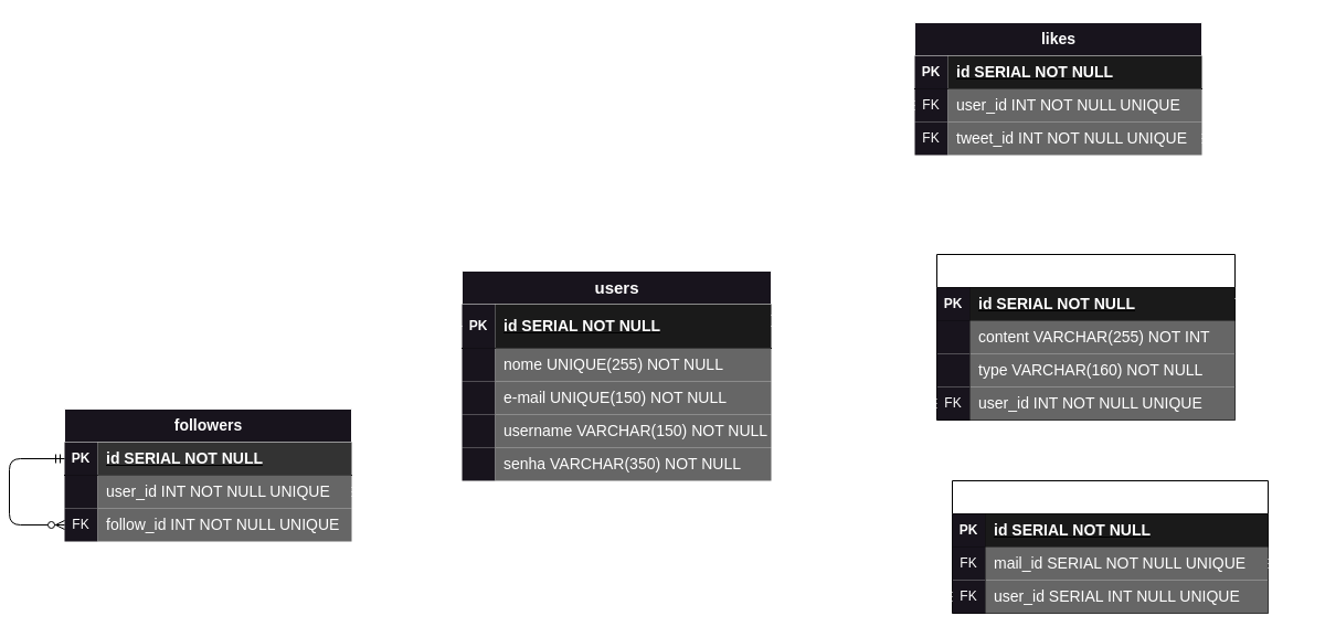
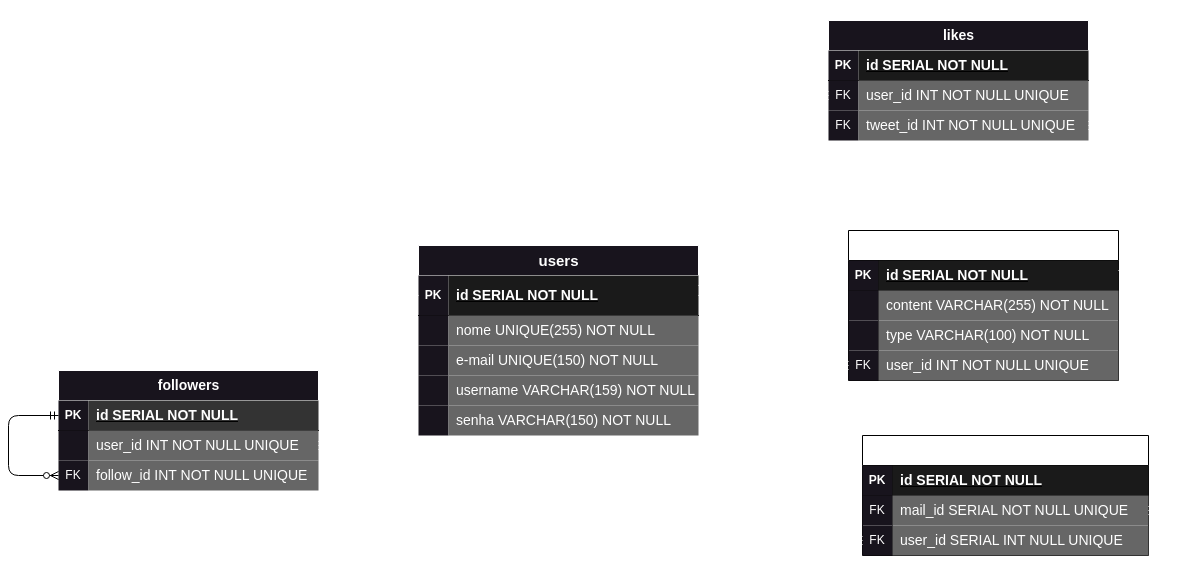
- <mxCell id="24" value="&lt;font color=&quot;#ffffff&quot; style=&quot;font-size: 14px;&quot;&gt;content VARCHAR(255) NOT INT&lt;/font&gt;" style="shape=partialRectangle;connectable=0;fillColor=#666666;top=0;left=0;bottom=0;right=0;align=left;spacingLeft=6;overflow=hidden;whiteSpace=wrap;html=1;" parent="22" vertex="1"><mxGeometry x="30" width="240" height="30" as="geometry"><mxRectangle width="240" height="30" as="alternateBounds" /></mxGeometry></mxCell>
+ <mxCell id="24" value="&lt;font color=&quot;#ffffff&quot; style=&quot;font-size: 14px;&quot;&gt;content VARCHAR(255) NOT NULL&lt;/font&gt;" style="shape=partialRectangle;connectable=0;fillColor=#666666;top=0;left=0;bottom=0;right=0;align=left;spacingLeft=6;overflow=hidden;whiteSpace=wrap;html=1;" parent="22" vertex="1"><mxGeometry x="30" width="240" height="30" as="geometry"><mxRectangle width="240" height="30" as="alternateBounds" /></mxGeometry></mxCell>
- <mxCell id="27" value="&lt;font color=&quot;#ffffff&quot; style=&quot;font-size: 14px;&quot;&gt;type VARCHAR(160) NOT NULL&lt;/font&gt;" style="shape=partialRectangle;connectable=0;fillColor=#666666;top=0;left=0;bottom=0;right=0;align=left;spacingLeft=6;overflow=hidden;whiteSpace=wrap;html=1;" parent="25" vertex="1"><mxGeometry x="30" width="240" height="30" as="geometry"><mxRectangle width="240" height="30" as="alternateBounds" /></mxGeometry></mxCell>
+ <mxCell id="27" value="&lt;font color=&quot;#ffffff&quot; style=&quot;font-size: 14px;&quot;&gt;type VARCHAR(100) NOT NULL&lt;/font&gt;" style="shape=partialRectangle;connectable=0;fillColor=#666666;top=0;left=0;bottom=0;right=0;align=left;spacingLeft=6;overflow=hidden;whiteSpace=wrap;html=1;" parent="25" vertex="1"><mxGeometry x="30" width="240" height="30" as="geometry"><mxRectangle width="240" height="30" as="alternateBounds" /></mxGeometry></mxCell>
- <mxCell id="14" value="&lt;font color=&quot;#ffffff&quot; style=&quot;font-size: 14px;&quot;&gt;username VARCHAR(150) NOT NULL&lt;/font&gt;" style="shape=partialRectangle;connectable=0;fillColor=#666666;top=0;left=0;bottom=0;right=0;align=left;spacingLeft=6;overflow=hidden;whiteSpace=wrap;html=1;" parent="12" vertex="1"><mxGeometry x="30" width="250" height="30" as="geometry"><mxRectangle width="250" height="30" as="alternateBounds" /></mxGeometry></mxCell>
+ <mxCell id="14" value="&lt;font color=&quot;#ffffff&quot; style=&quot;font-size: 14px;&quot;&gt;username VARCHAR(159) NOT NULL&lt;/font&gt;" style="shape=partialRectangle;connectable=0;fillColor=#666666;top=0;left=0;bottom=0;right=0;align=left;spacingLeft=6;overflow=hidden;whiteSpace=wrap;html=1;" parent="12" vertex="1"><mxGeometry x="30" width="250" height="30" as="geometry"><mxRectangle width="250" height="30" as="alternateBounds" /></mxGeometry></mxCell>
- <mxCell id="17" value="&lt;font color=&quot;#ffffff&quot; style=&quot;font-size: 14px;&quot;&gt;senha VARCHAR(350) NOT NULL&lt;/font&gt;" style="shape=partialRectangle;connectable=0;fillColor=#666666;top=0;left=0;bottom=0;right=0;align=left;spacingLeft=6;overflow=hidden;whiteSpace=wrap;html=1;" parent="15" vertex="1"><mxGeometry x="30" width="250" height="30" as="geometry"><mxRectangle width="250" height="30" as="alternateBounds" /></mxGeometry></mxCell>
+ <mxCell id="17" value="&lt;font color=&quot;#ffffff&quot; style=&quot;font-size: 14px;&quot;&gt;senha VARCHAR(150) NOT NULL&lt;/font&gt;" style="shape=partialRectangle;connectable=0;fillColor=#666666;top=0;left=0;bottom=0;right=0;align=left;spacingLeft=6;overflow=hidden;whiteSpace=wrap;html=1;" parent="15" vertex="1"><mxGeometry x="30" width="250" height="30" as="geometry"><mxRectangle width="250" height="30" as="alternateBounds" /></mxGeometry></mxCell>
